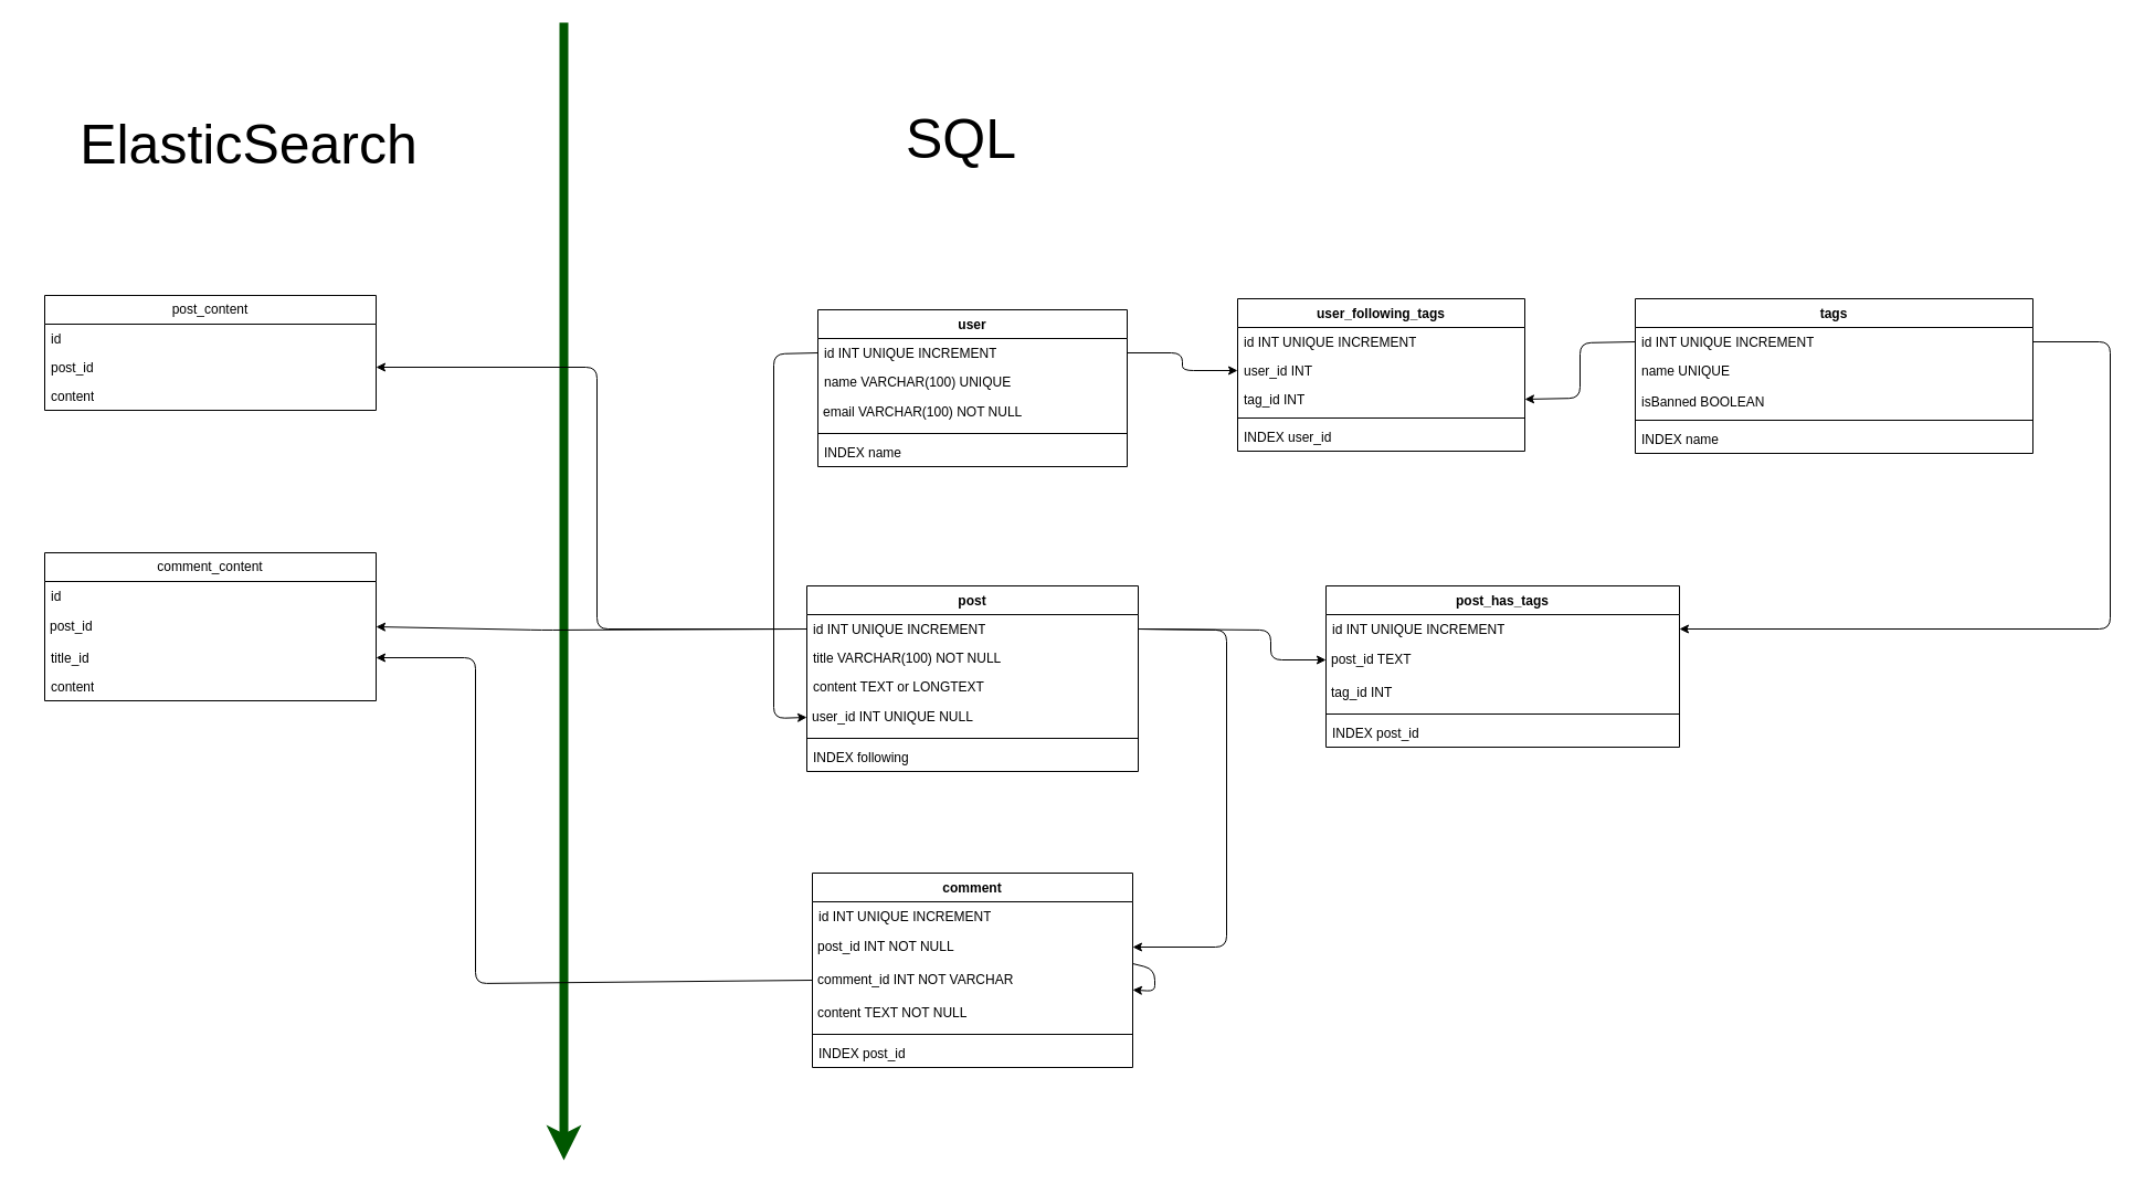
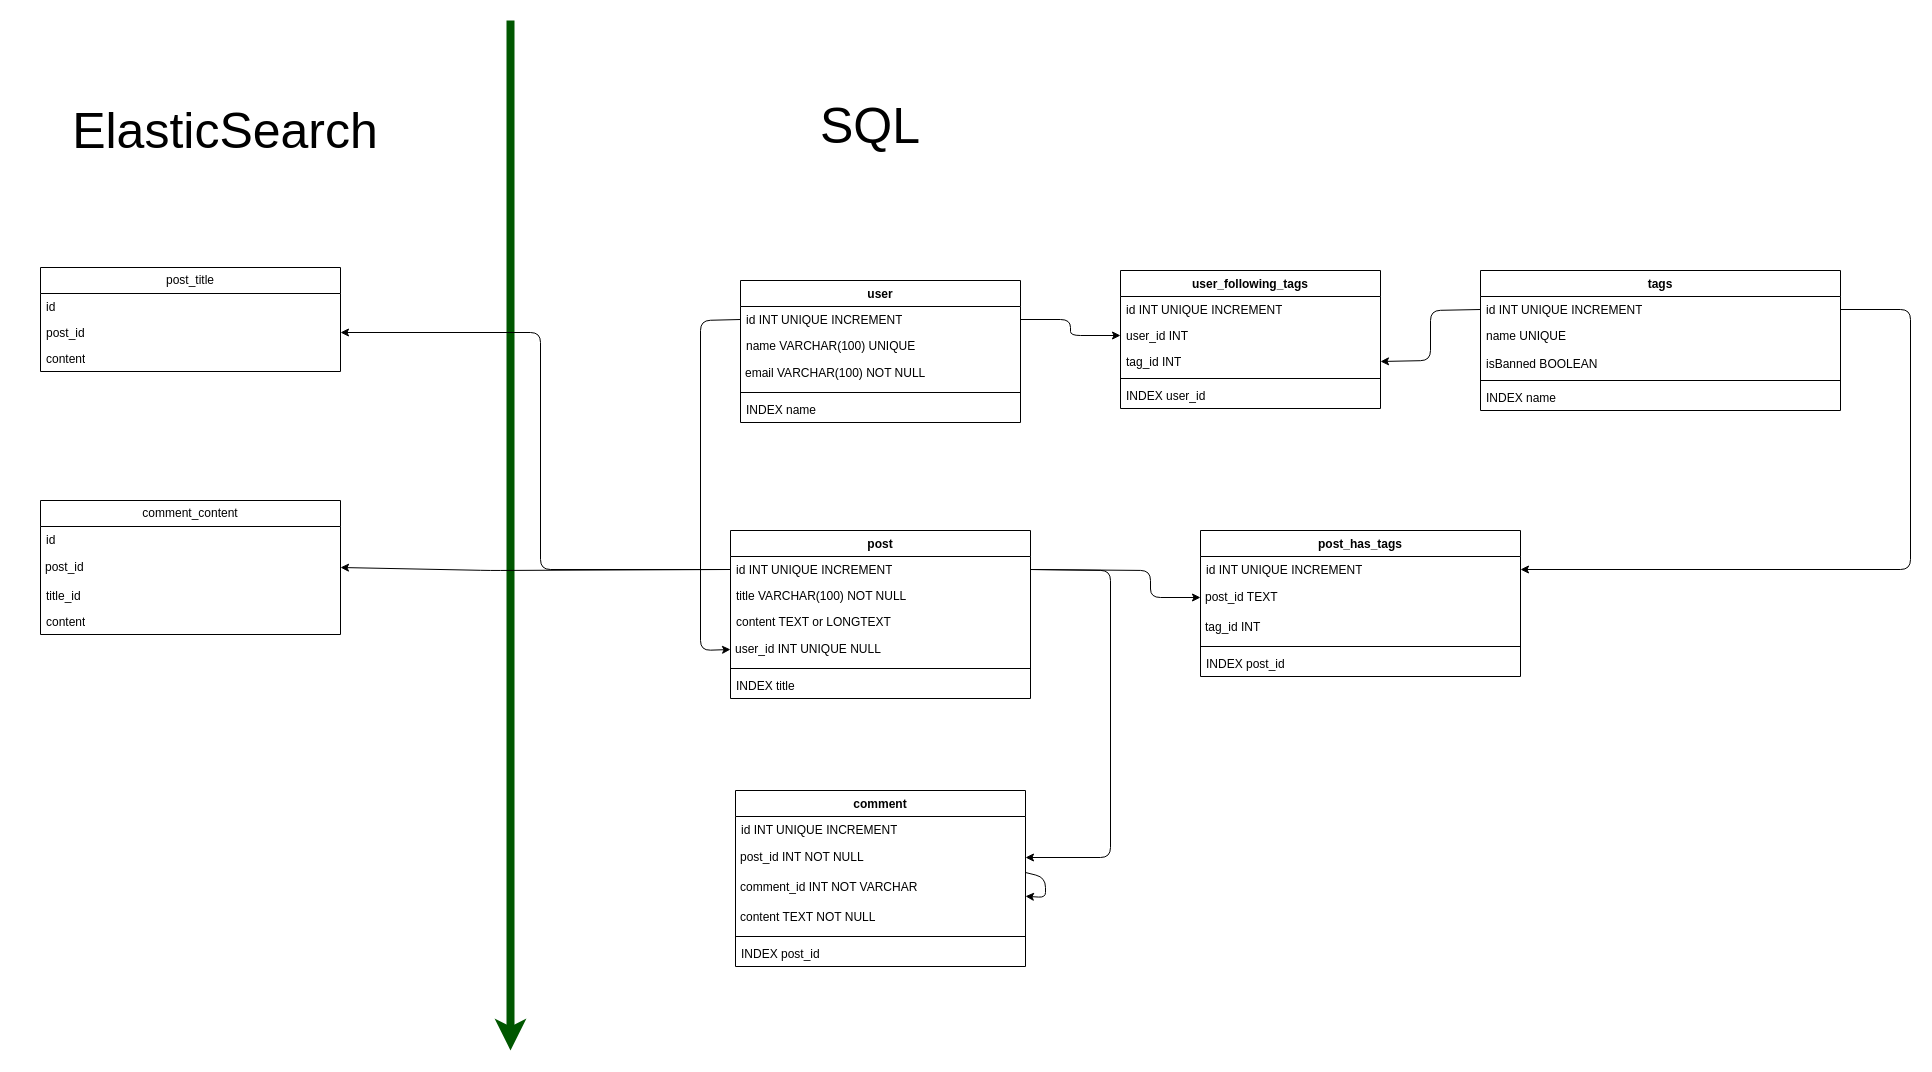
- <mxCell id="50" value="post_content" style="swimlane;fontStyle=0;childLayout=stackLayout;horizontal=1;startSize=26;fillColor=none;horizontalStack=0;resizeParent=1;resizeParentMax=0;resizeLast=0;collapsible=1;marginBottom=0;whiteSpace=wrap;html=1;" vertex="1" parent="1"><mxGeometry x="40" y="267" width="300" height="104" as="geometry" /></mxCell>
+ <mxCell id="50" value="post_title" style="swimlane;fontStyle=0;childLayout=stackLayout;horizontal=1;startSize=26;fillColor=none;horizontalStack=0;resizeParent=1;resizeParentMax=0;resizeLast=0;collapsible=1;marginBottom=0;whiteSpace=wrap;html=1;" vertex="1" parent="1"><mxGeometry x="40" y="267" width="300" height="104" as="geometry" /></mxCell>
- <mxCell id="22" value="INDEX following" style="text;strokeColor=none;fillColor=none;align=left;verticalAlign=top;spacingLeft=4;spacingRight=4;overflow=hidden;rotatable=0;points=[[0,0.5],[1,0.5]];portConstraint=eastwest;whiteSpace=wrap;html=1;" vertex="1" parent="16"><mxGeometry y="142" width="300" height="26" as="geometry" /></mxCell>
+ <mxCell id="22" value="INDEX title" style="text;strokeColor=none;fillColor=none;align=left;verticalAlign=top;spacingLeft=4;spacingRight=4;overflow=hidden;rotatable=0;points=[[0,0.5],[1,0.5]];portConstraint=eastwest;whiteSpace=wrap;html=1;" vertex="1" parent="16"><mxGeometry y="142" width="300" height="26" as="geometry" /></mxCell>
- <mxCell id="60" style="edgeStyle=none;html=1;exitX=0;exitY=0.5;exitDx=0;exitDy=0;entryX=1;entryY=0.5;entryDx=0;entryDy=0;" edge="1" parent="1" source="26" target="57"><mxGeometry relative="1" as="geometry"><Array as="points"><mxPoint x="430" y="890" /><mxPoint x="430" y="595" /></Array></mxGeometry></mxCell>
